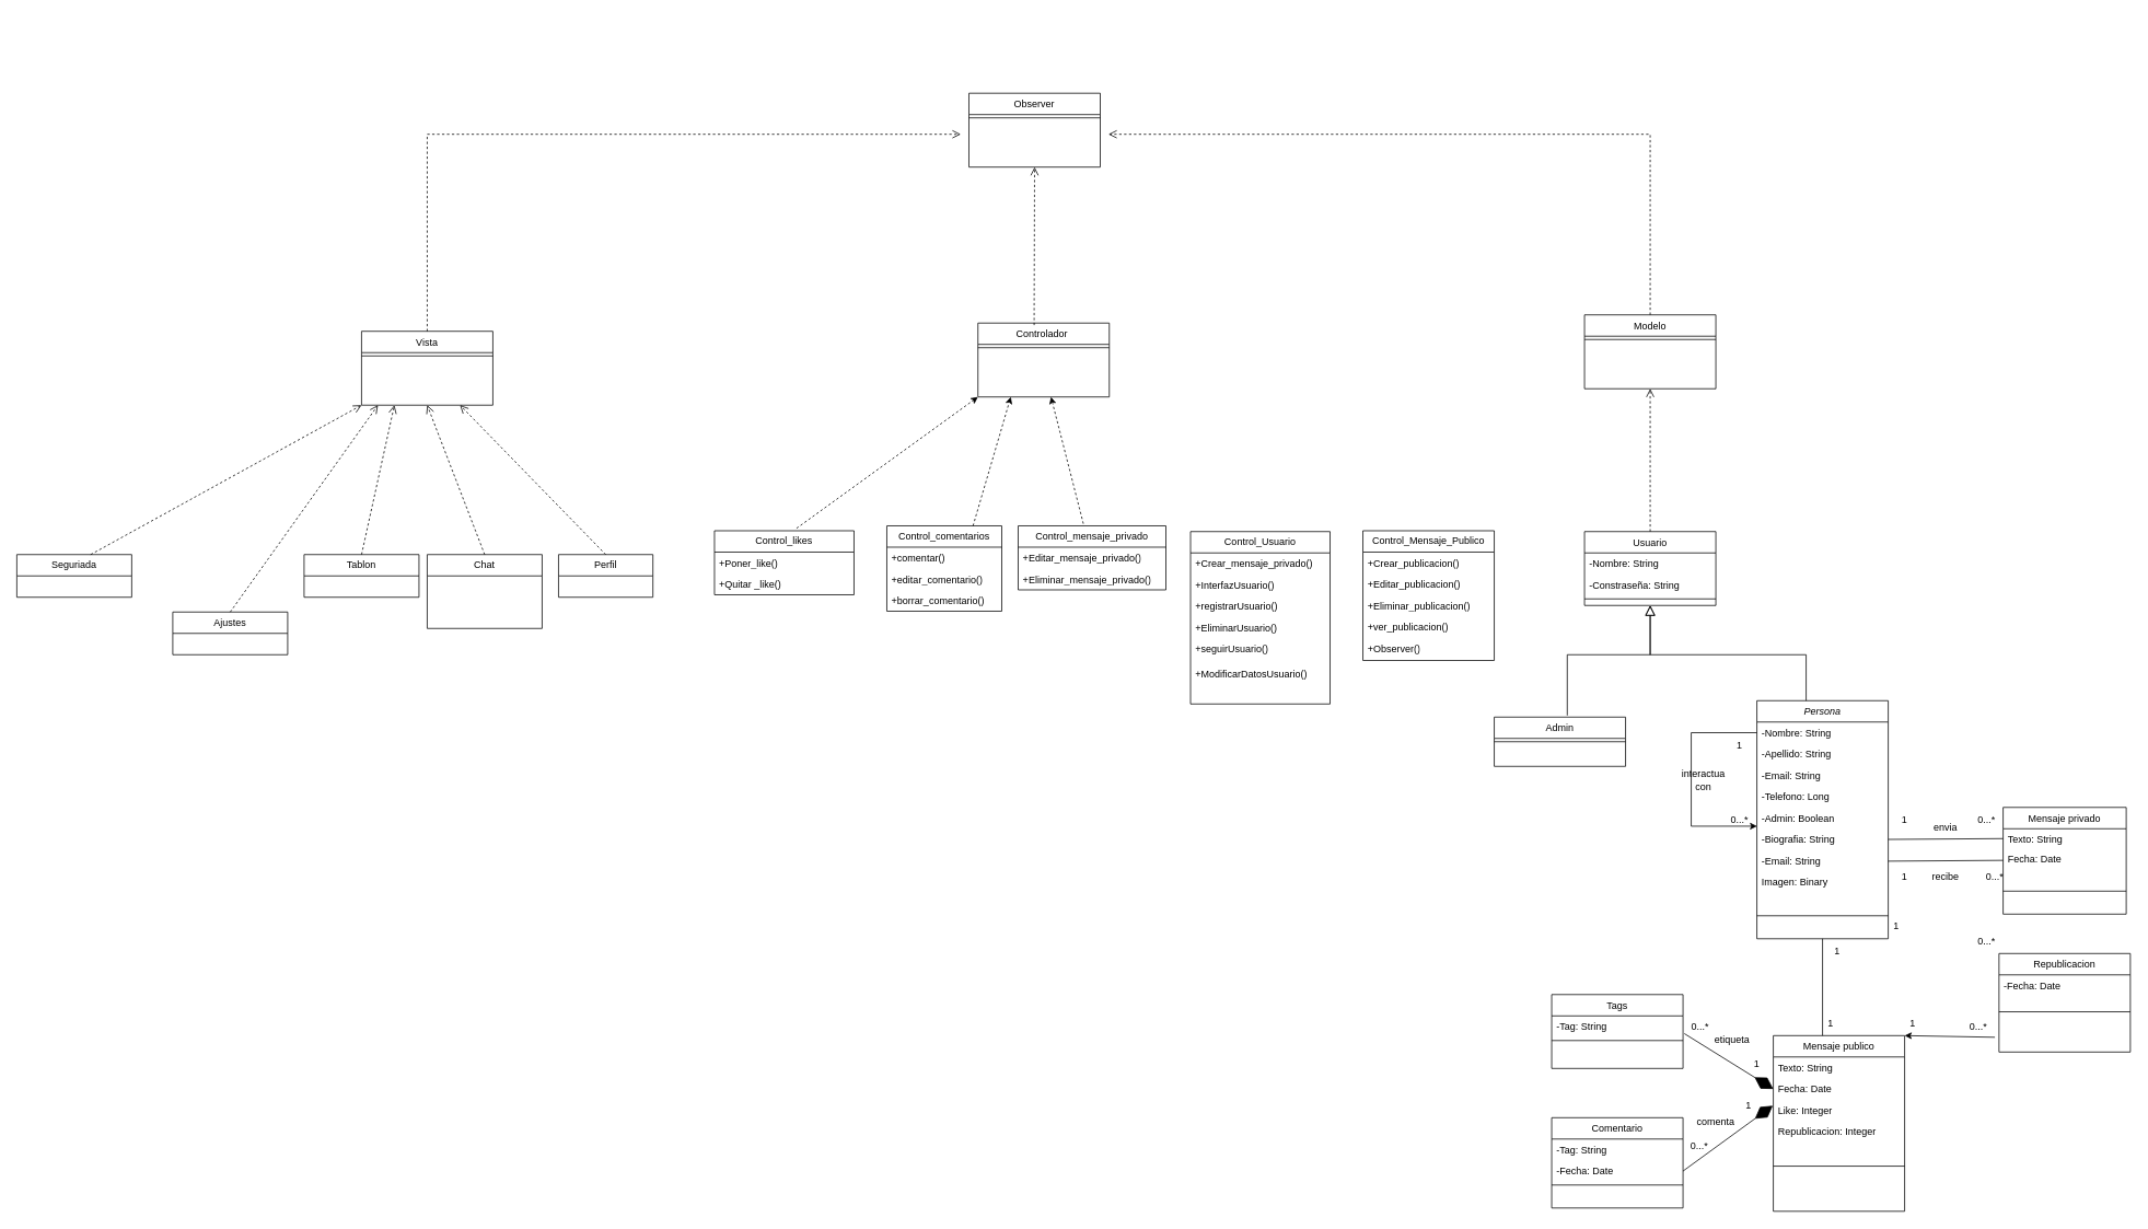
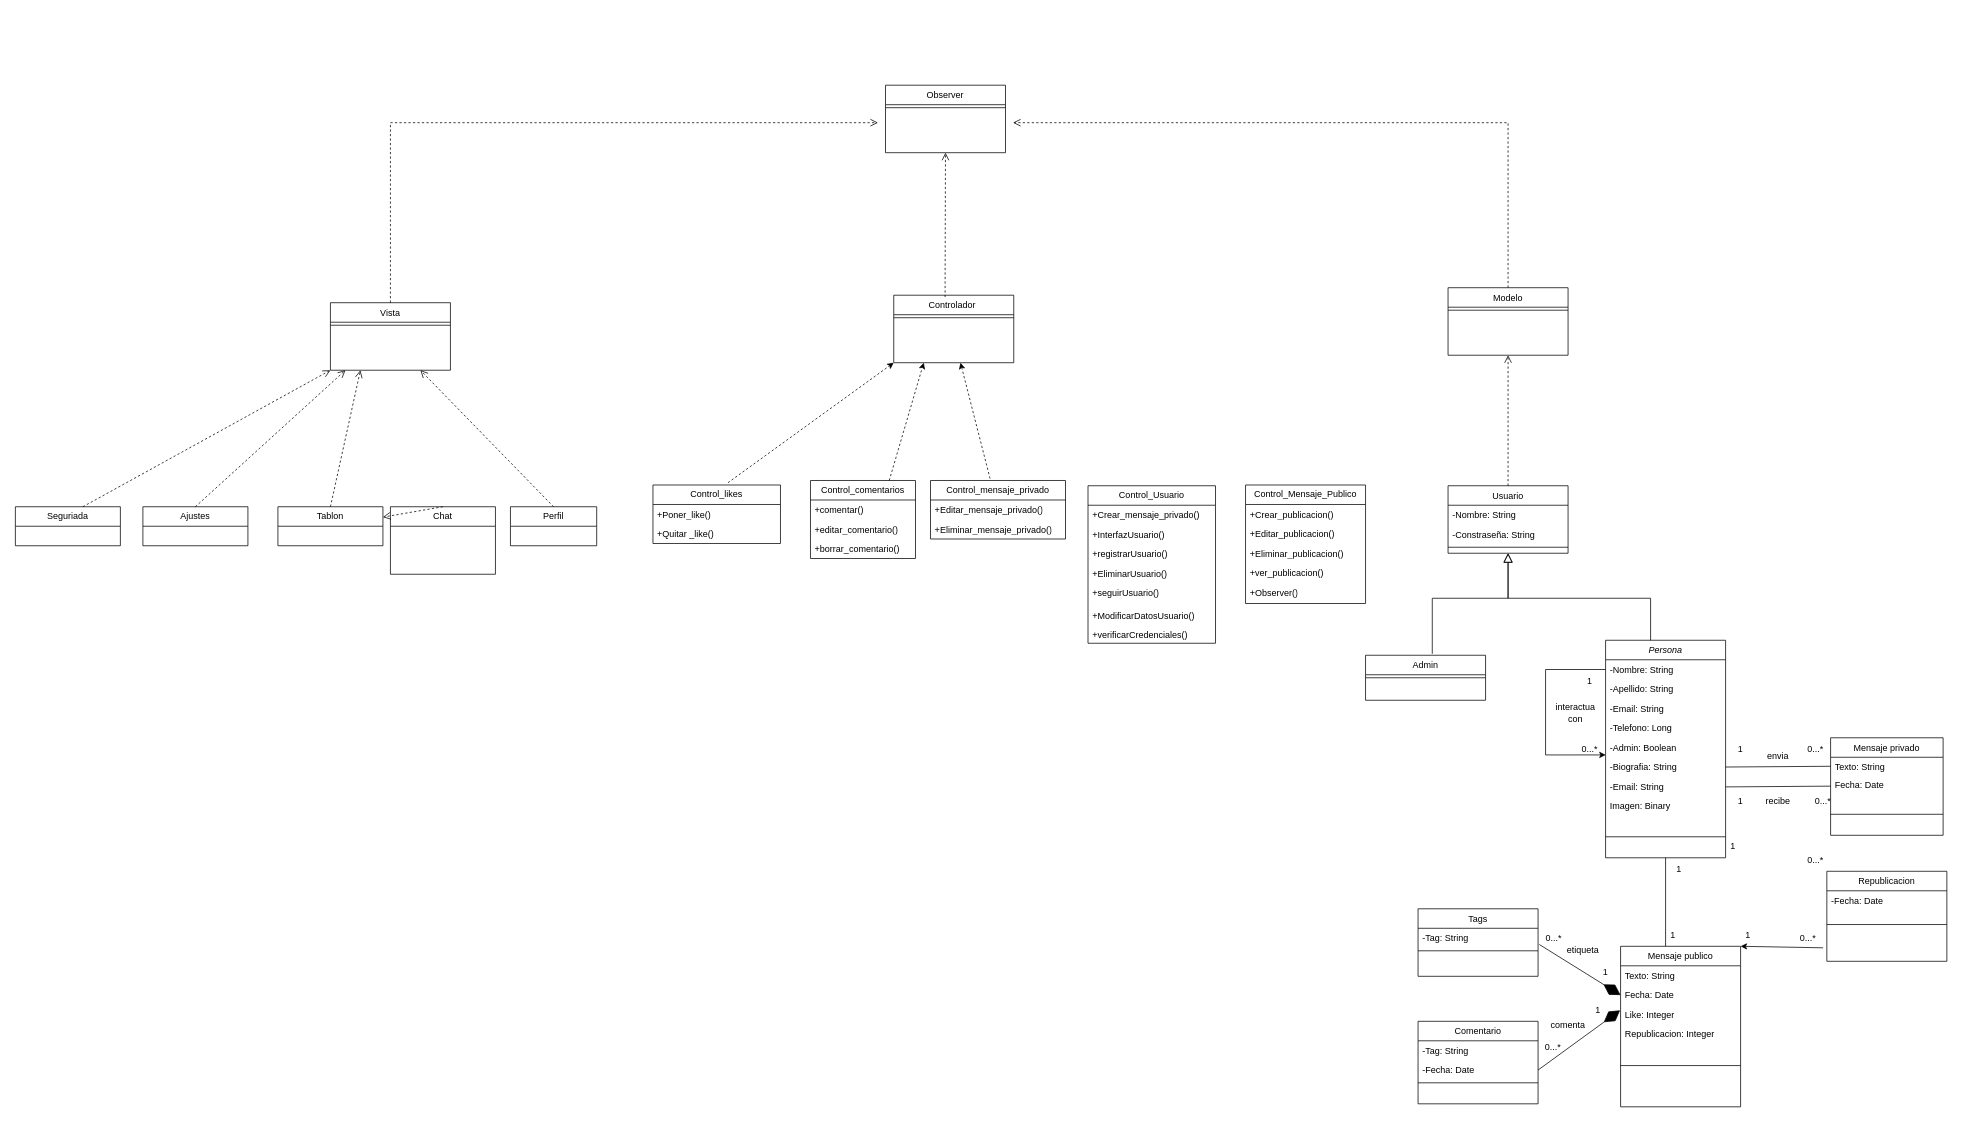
- <mxCell id="14" value="" style="html=1;verticalAlign=bottom;endArrow=open;dashed=1;endSize=8;elbow=vertical;rounded=0;entryX=0.5;entryY=1;entryDx=0;entryDy=0;exitX=0.5;exitY=0;exitDx=0;exitDy=0;" edge="1" parent="1" source="10" target="7"><mxGeometry relative="1" as="geometry"><mxPoint x="880" y="663" as="sourcePoint" /><mxPoint x="800" y="663" as="targetPoint" /></mxGeometry></mxCell>
+ <mxCell id="14" value="" style="html=1;verticalAlign=bottom;endArrow=open;dashed=1;endSize=8;elbow=vertical;rounded=0;exitX=0.5;exitY=0;exitDx=0;exitDy=0;" edge="1" parent="1" source="10" target="9"><mxGeometry relative="1" as="geometry"><mxPoint x="880" y="663" as="sourcePoint" /><mxPoint x="800" y="663" as="targetPoint" /></mxGeometry></mxCell>
- <mxCell id="15" value="Ajustes" style="swimlane;fontStyle=0;childLayout=stackLayout;horizontal=1;startSize=26;fillColor=none;horizontalStack=0;resizeParent=1;resizeParentMax=0;resizeLast=0;collapsible=1;marginBottom=0;whiteSpace=wrap;html=1;" vertex="1" parent="1"><mxGeometry x="210" y="745" width="140" height="52" as="geometry" /></mxCell>
+ <mxCell id="15" value="Ajustes" style="swimlane;fontStyle=0;childLayout=stackLayout;horizontal=1;startSize=26;fillColor=none;horizontalStack=0;resizeParent=1;resizeParentMax=0;resizeLast=0;collapsible=1;marginBottom=0;whiteSpace=wrap;html=1;" vertex="1" parent="1"><mxGeometry x="190" y="675" width="140" height="52" as="geometry" /></mxCell>
+ <mxCell id="114" value="+verificarCredenciales()" style="text;strokeColor=none;fillColor=none;align=left;verticalAlign=top;spacingLeft=4;spacingRight=4;overflow=hidden;rotatable=0;points=[[0,0.5],[1,0.5]];portConstraint=eastwest;whiteSpace=wrap;html=1;" vertex="1" parent="1"><mxGeometry x="1450" y="833" width="170" height="20" as="geometry" /></mxCell>
- <mxCell id="38" value="interactua con" style="text;html=1;strokeColor=none;fillColor=none;align=center;verticalAlign=middle;whiteSpace=wrap;rounded=0;" vertex="1" parent="1"><mxGeometry x="2045" y="935" width="60" height="30" as="geometry" /></mxCell>
+ <mxCell id="38" value="interactua con" style="text;html=1;strokeColor=none;fillColor=none;align=center;verticalAlign=middle;whiteSpace=wrap;rounded=0;" vertex="1" parent="1"><mxGeometry x="2070" y="935" width="60" height="30" as="geometry" /></mxCell>
